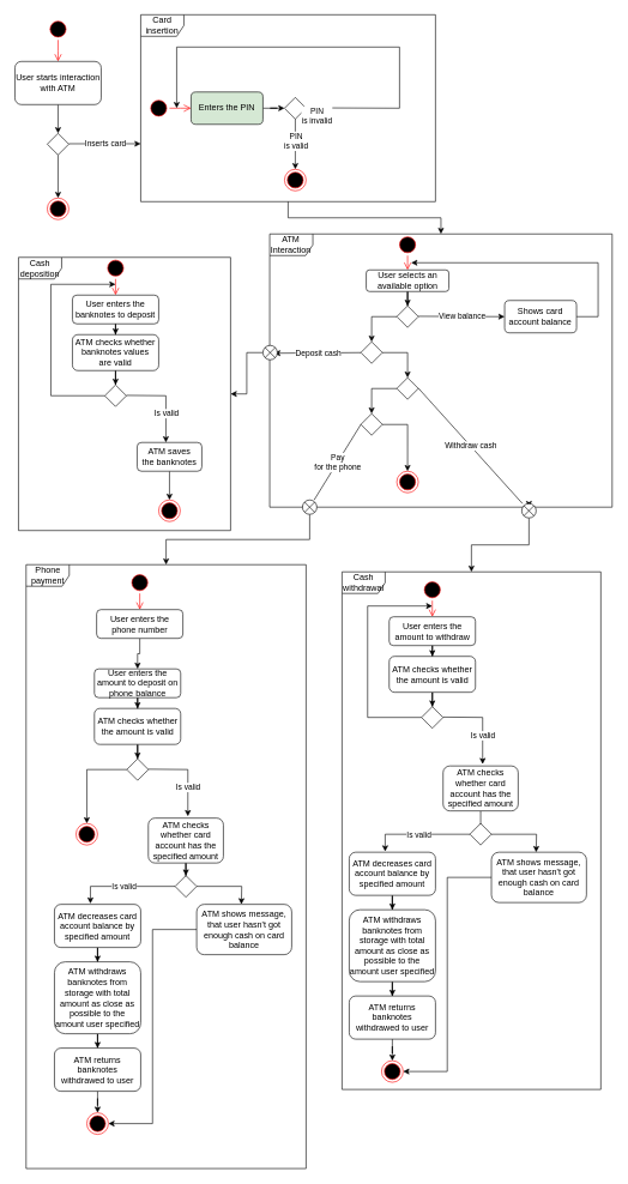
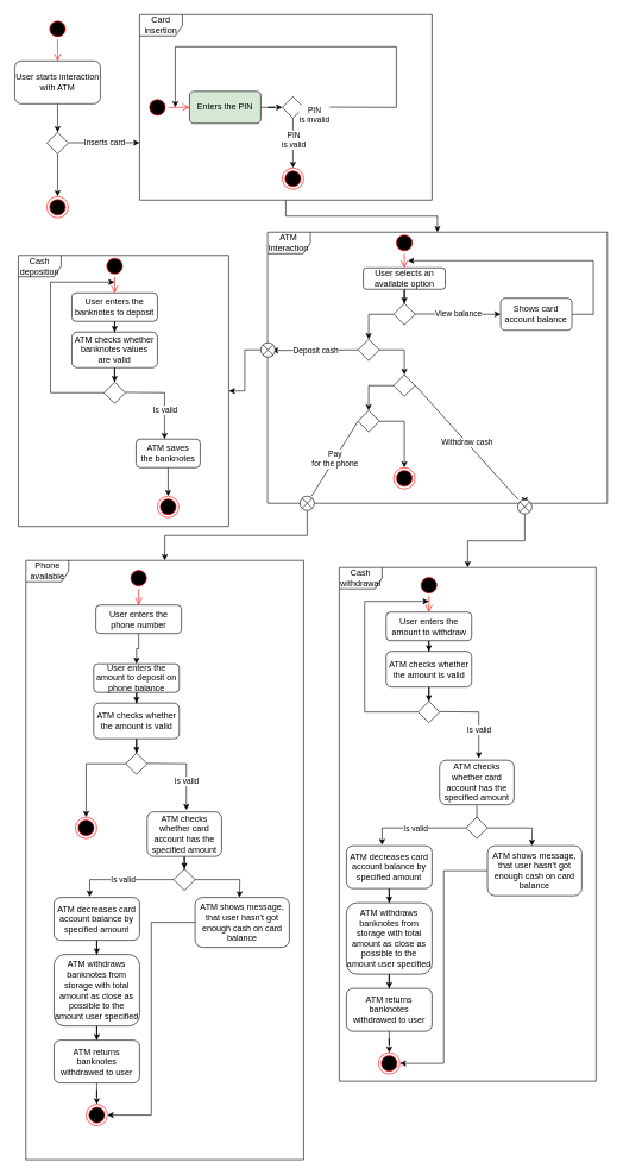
- <mxCell id="110" value="Phone payment" style="shape=umlFrame;whiteSpace=wrap;html=1;" vertex="1" parent="1"><mxGeometry x="35.58" y="785" width="389.42" height="840" as="geometry" /></mxCell>
+ <mxCell id="110" value="Phone available" style="shape=umlFrame;whiteSpace=wrap;html=1;" vertex="1" parent="1"><mxGeometry x="35.58" y="785" width="389.42" height="840" as="geometry" /></mxCell>
